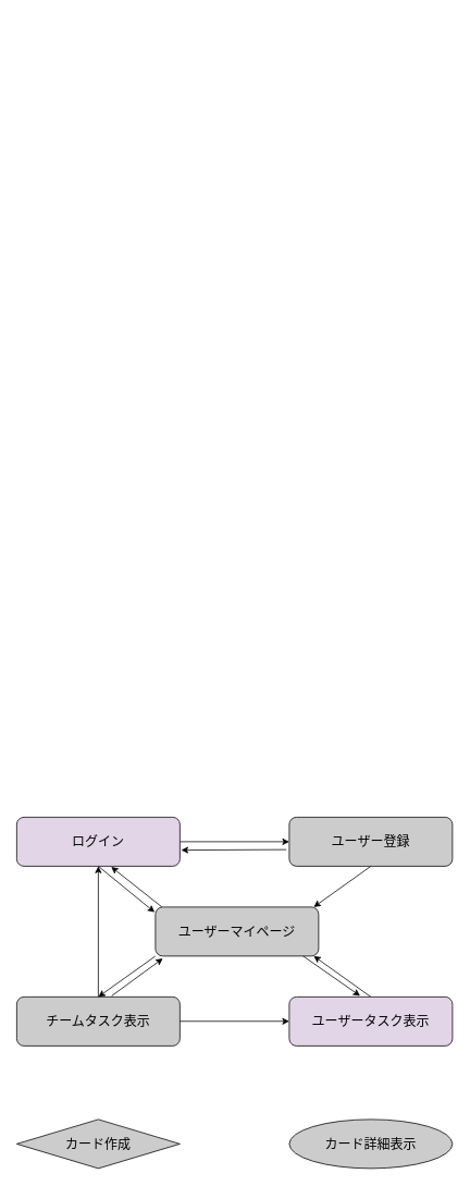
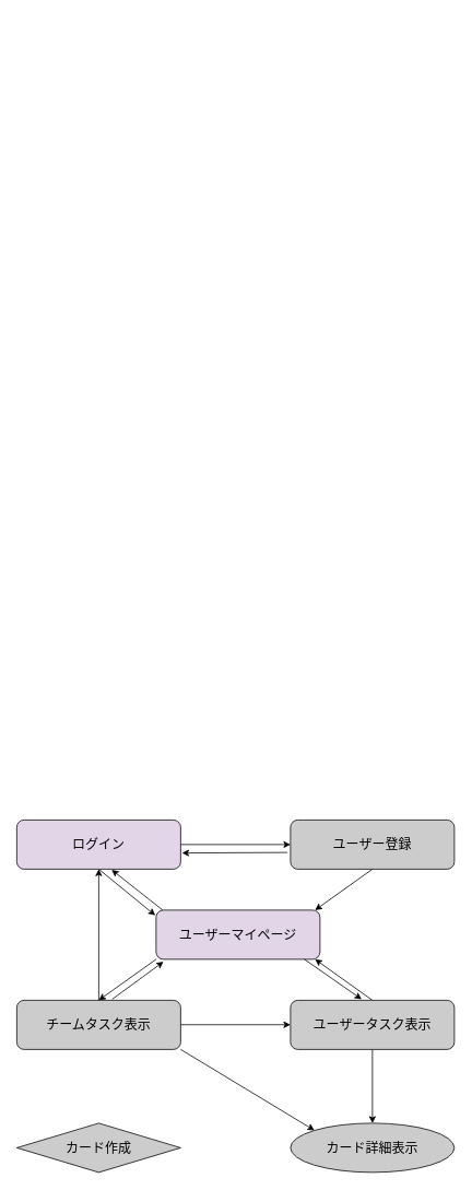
- <mxCell id="16" value="ユーザーマイページ" style="rounded=1;whiteSpace=wrap;html=1;fillColor=#CCCCCC;strokeColor=#000000;fontColor=#000000;fontSize=16;" vertex="1" parent="1"><mxGeometry x="190" y="1110" width="200" height="60" as="geometry" /></mxCell>
+ <mxCell id="16" value="ユーザーマイページ" style="rounded=1;whiteSpace=wrap;html=1;fillColor=#e1d5e7;strokeColor=#000000;fontColor=#000000;fontSize=16;" vertex="1" parent="1"><mxGeometry x="190" y="1110" width="200" height="60" as="geometry" /></mxCell>
- <mxCell id="15" value="ユーザータスク表示" style="rounded=1;whiteSpace=wrap;html=1;fillColor=#e1d5e7;strokeColor=#000000;fontColor=#000000;fontSize=16;" vertex="1" parent="1"><mxGeometry x="354" y="1220" width="200" height="60" as="geometry" /></mxCell>
+ <mxCell id="15" value="ユーザータスク表示" style="rounded=1;whiteSpace=wrap;html=1;fillColor=#CCCCCC;strokeColor=#000000;fontColor=#000000;fontSize=16;" vertex="1" parent="1"><mxGeometry x="354" y="1220" width="200" height="60" as="geometry" /></mxCell>
+ <mxCell id="12" style="edgeStyle=none;html=1;exitX=1;exitY=1;exitDx=0;exitDy=0;entryX=0;entryY=0;entryDx=0;entryDy=0;fontSize=16;fontColor=#000000;strokeColor=#000000;" edge="1" parent="1" source="13" target="18"><mxGeometry relative="1" as="geometry" /></mxCell>
+ <mxCell id="14" style="edgeStyle=none;html=1;fontSize=16;fontColor=#000000;strokeColor=#000000;" edge="1" parent="1" source="15" target="18"><mxGeometry relative="1" as="geometry" /></mxCell>
